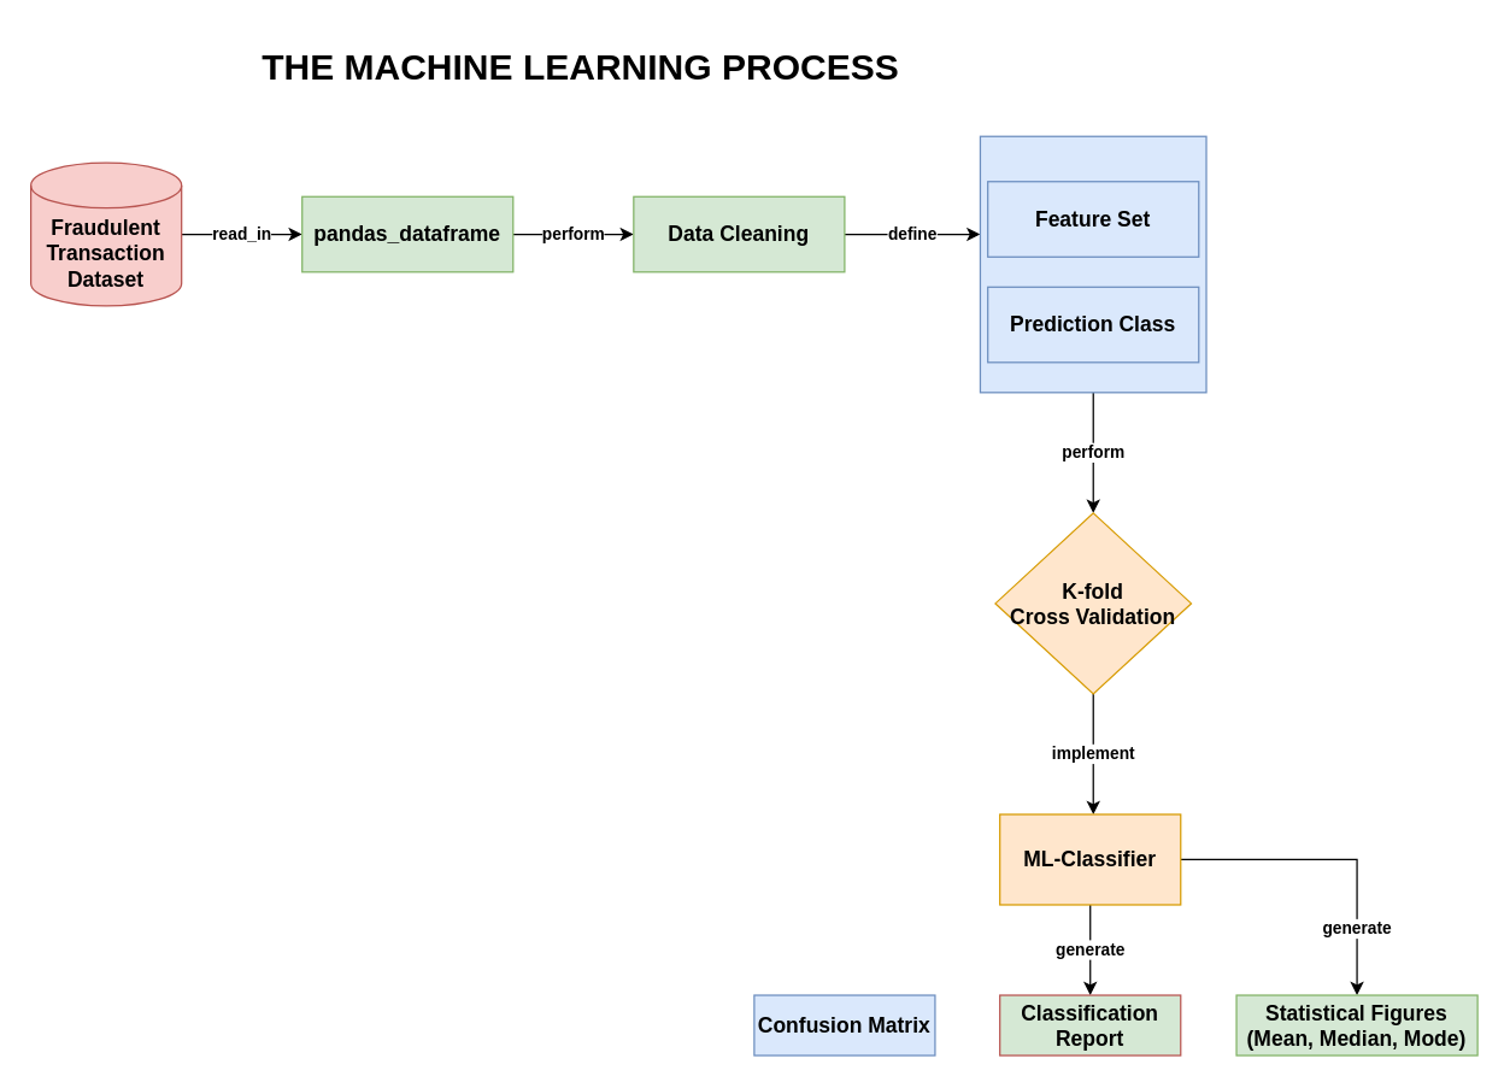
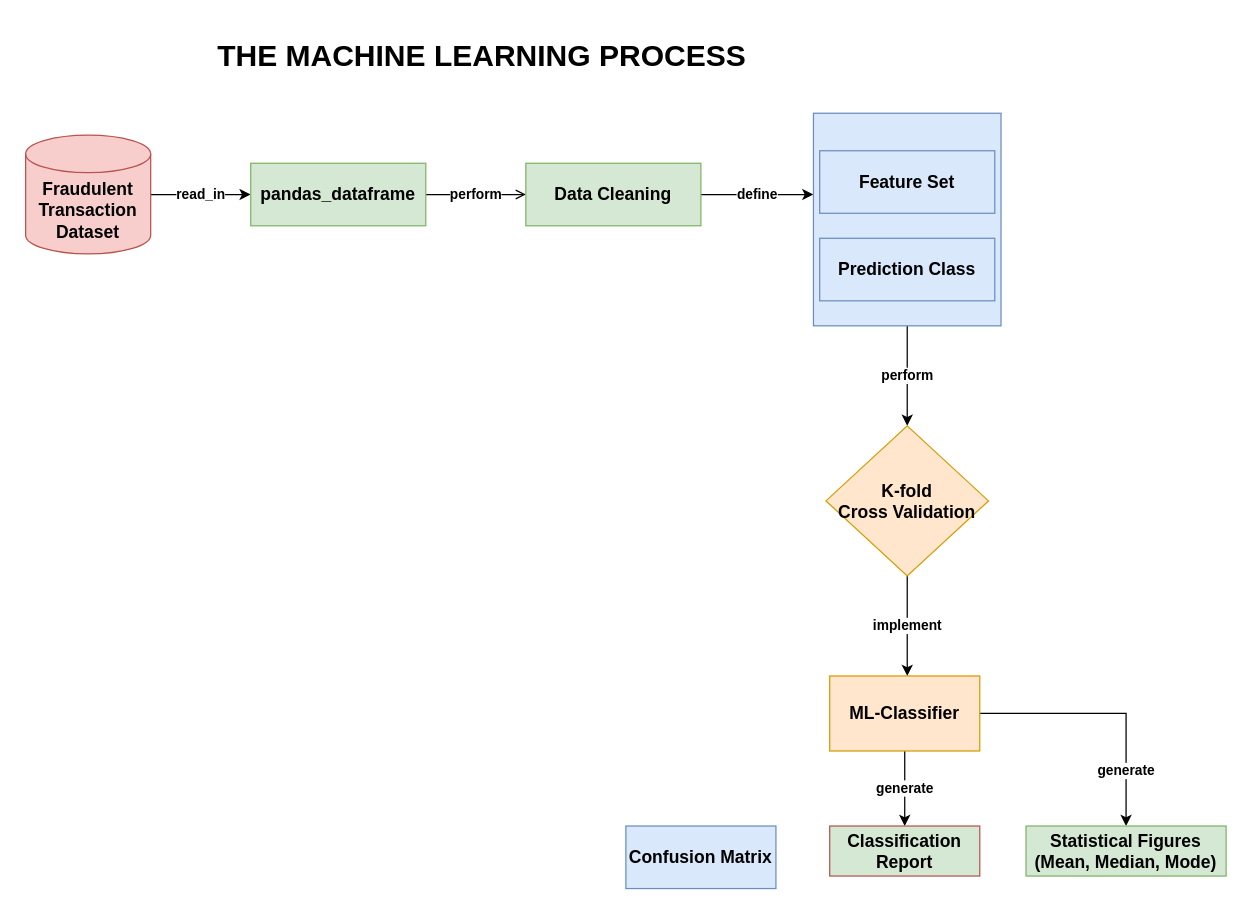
- <mxCell id="3" value="&lt;b&gt;perform&lt;/b&gt;" style="edgeStyle=orthogonalEdgeStyle;rounded=0;orthogonalLoop=1;jettySize=auto;html=1;entryX=0;entryY=0.5;entryDx=0;entryDy=0;" edge="1" parent="1" source="4" target="6"><mxGeometry relative="1" as="geometry" /></mxCell>
+ <mxCell id="3" value="&lt;b&gt;perform&lt;/b&gt;" style="edgeStyle=orthogonalEdgeStyle;rounded=0;orthogonalLoop=1;jettySize=auto;html=1;entryX=0;entryY=0.5;entryDx=0;entryDy=0;endArrow=open;" edge="1" parent="1" source="4" target="6"><mxGeometry relative="1" as="geometry" /></mxCell>
- <mxCell id="18" value="&lt;b&gt;&lt;font style=&quot;font-size: 14px&quot;&gt;Confusion Matrix&lt;/font&gt;&lt;/b&gt;" style="rounded=0;whiteSpace=wrap;html=1;fillColor=#dae8fc;strokeColor=#6c8ebf;" vertex="1" parent="1"><mxGeometry x="500" y="660" width="120" height="40" as="geometry" /></mxCell>
+ <mxCell id="18" value="&lt;b&gt;&lt;font style=&quot;font-size: 14px&quot;&gt;Confusion Matrix&lt;/font&gt;&lt;/b&gt;" style="rounded=0;whiteSpace=wrap;html=1;fillColor=#dae8fc;strokeColor=#6c8ebf;" vertex="1" parent="1"><mxGeometry x="500" y="660" width="120" height="50" as="geometry" /></mxCell>
